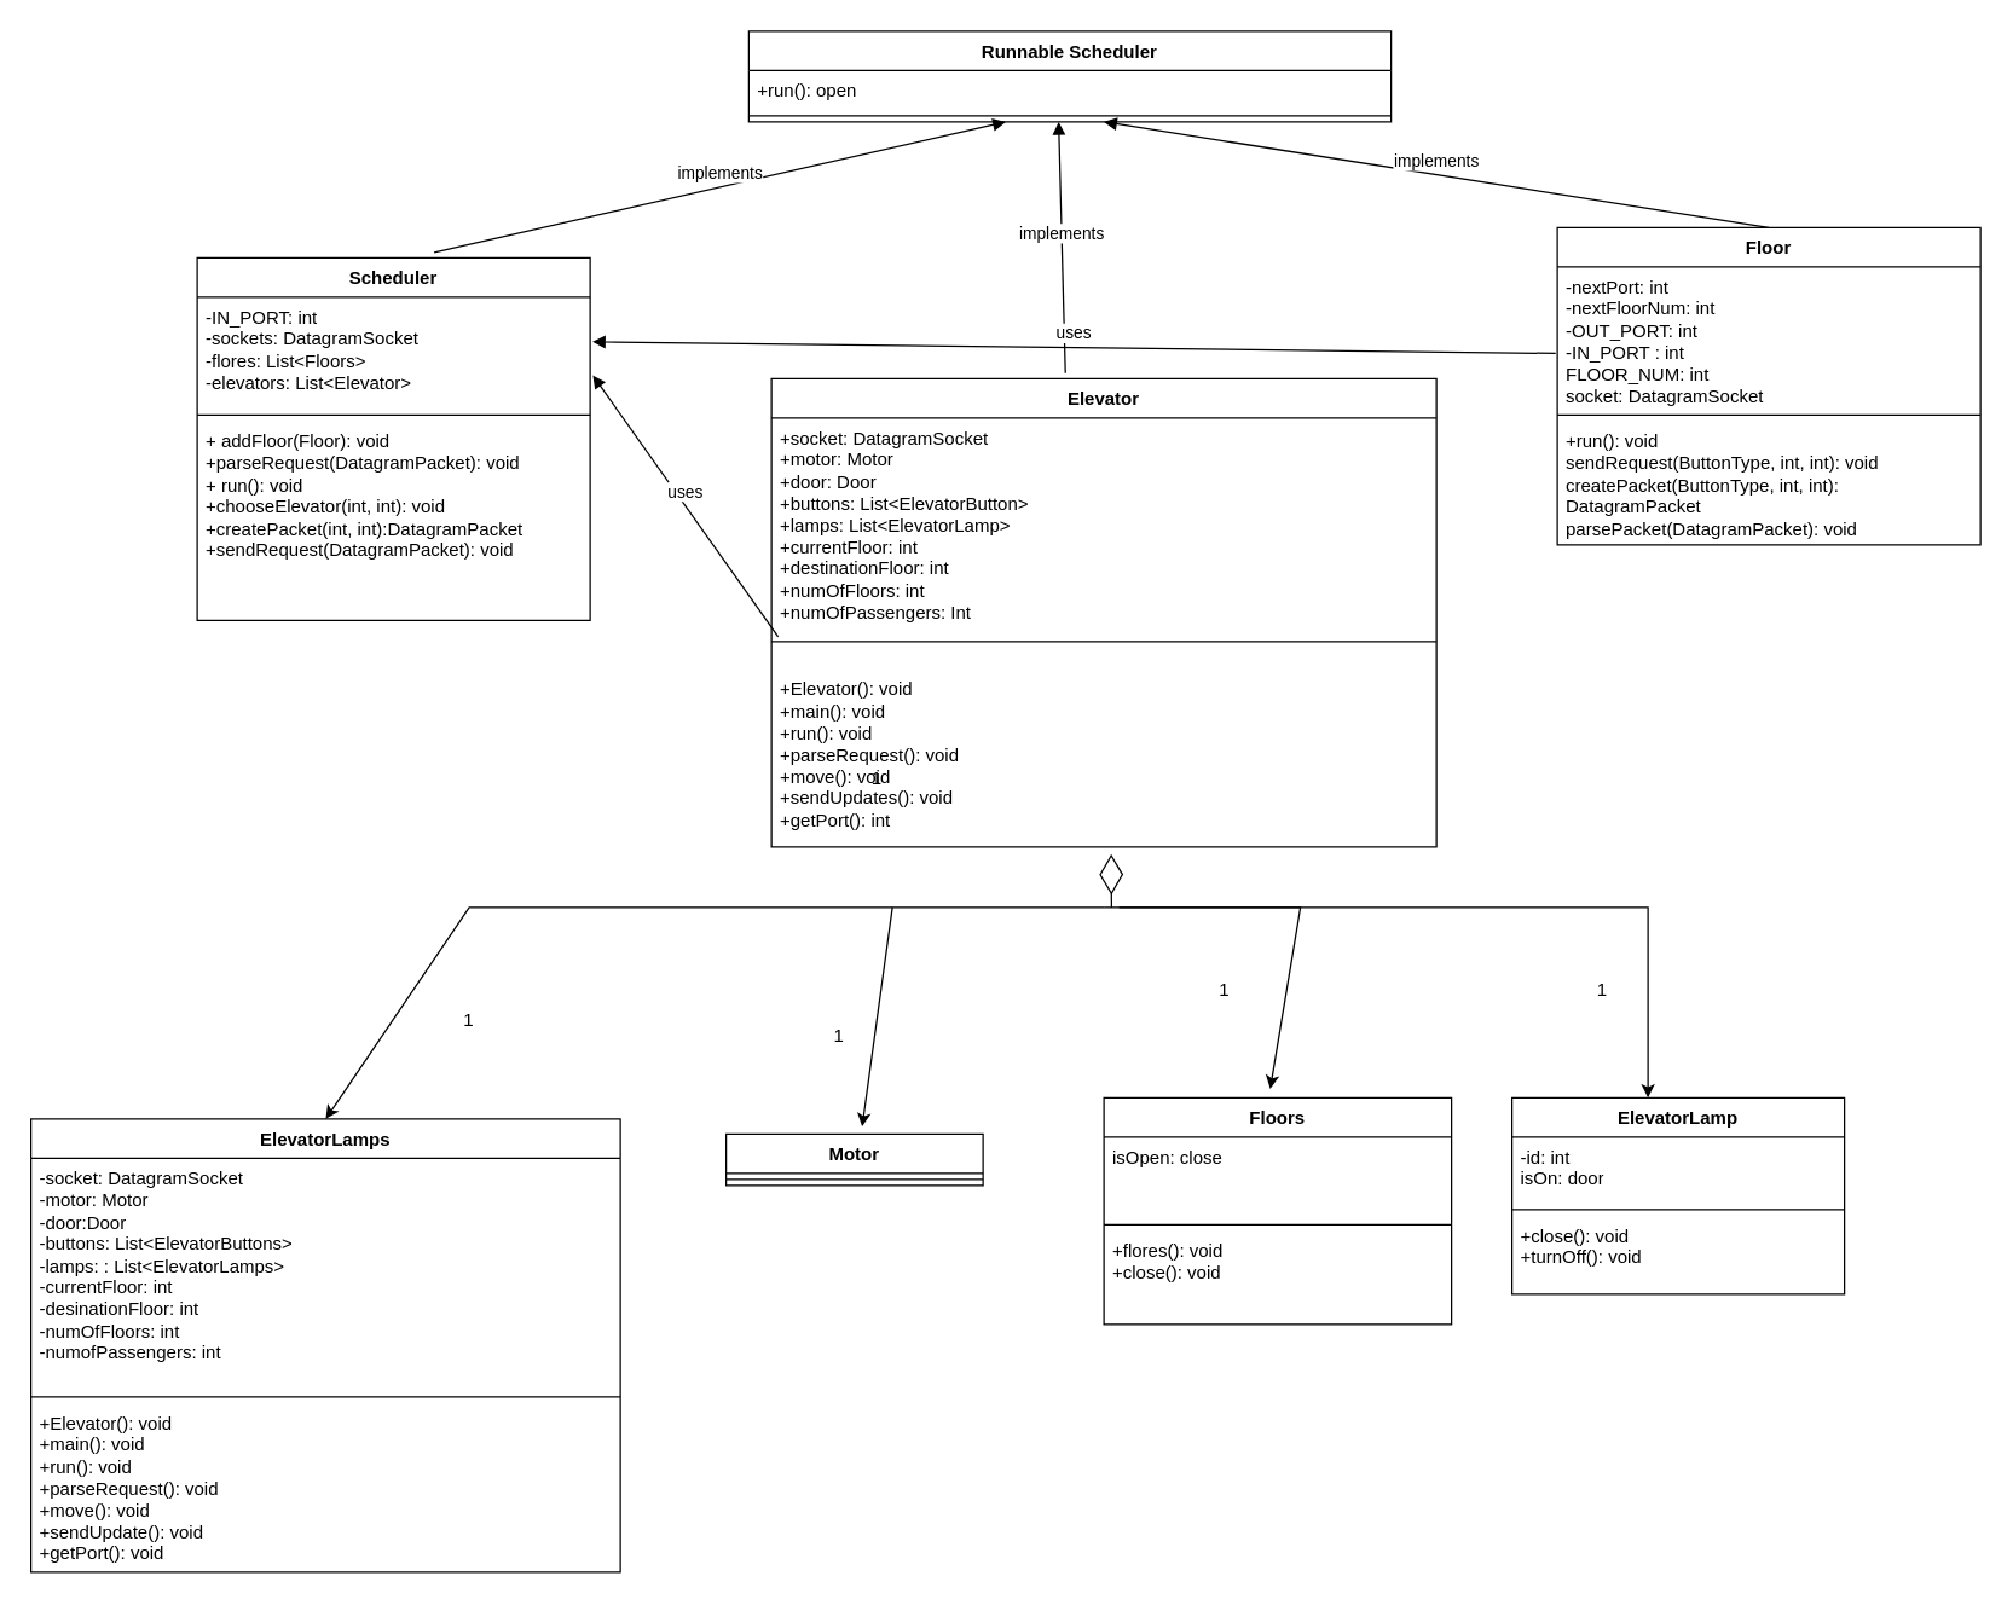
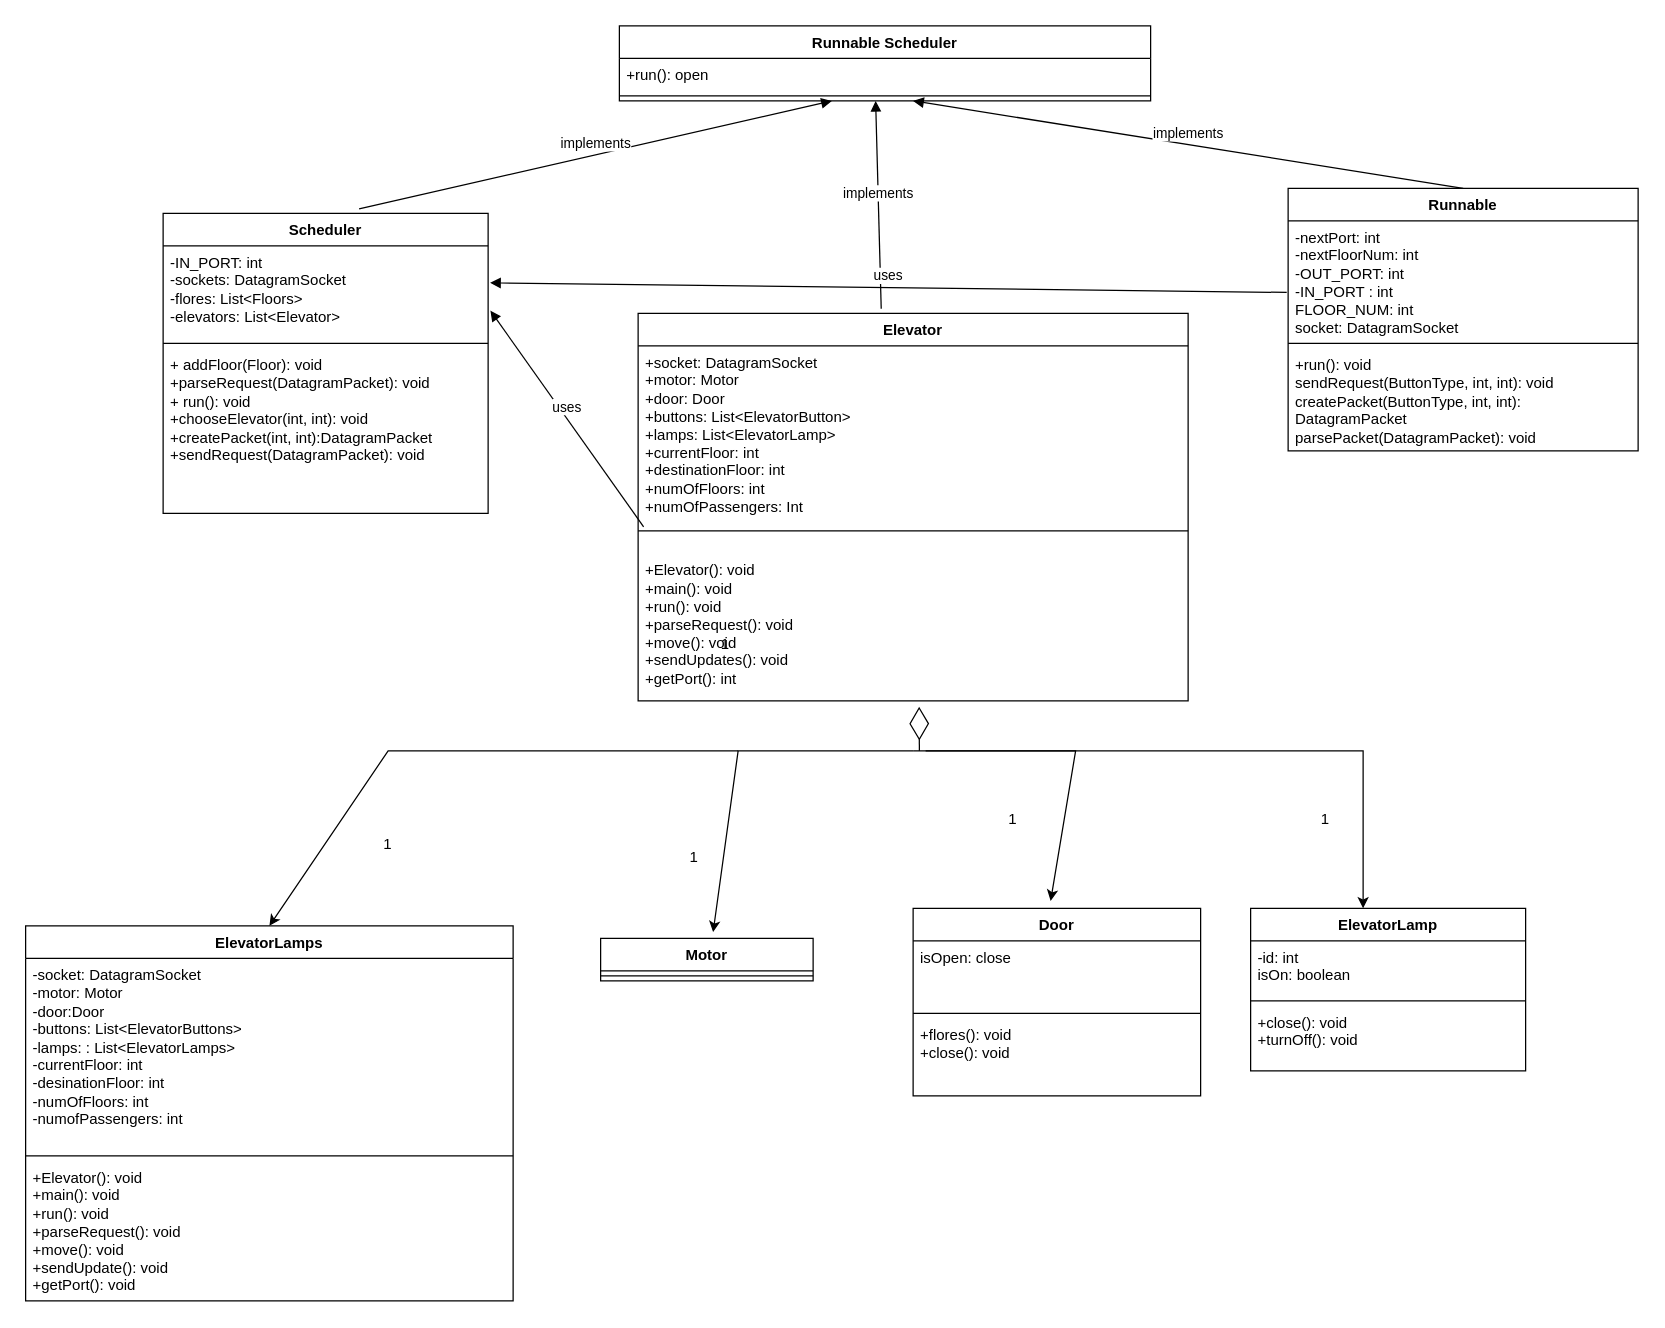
- <mxCell id="6" value="Floor" style="swimlane;fontStyle=1;align=center;verticalAlign=top;childLayout=stackLayout;horizontal=1;startSize=26;horizontalStack=0;resizeParent=1;resizeParentMax=0;resizeLast=0;collapsible=1;marginBottom=0;whiteSpace=wrap;html=1;" vertex="1" parent="1"><mxGeometry x="1030" y="150" width="280" height="210" as="geometry" /></mxCell>
+ <mxCell id="6" value="Runnable" style="swimlane;fontStyle=1;align=center;verticalAlign=top;childLayout=stackLayout;horizontal=1;startSize=26;horizontalStack=0;resizeParent=1;resizeParentMax=0;resizeLast=0;collapsible=1;marginBottom=0;whiteSpace=wrap;html=1;" vertex="1" parent="1"><mxGeometry x="1030" y="150" width="280" height="210" as="geometry" /></mxCell>
- <mxCell id="22" value="Floors" style="swimlane;fontStyle=1;align=center;verticalAlign=top;childLayout=stackLayout;horizontal=1;startSize=26;horizontalStack=0;resizeParent=1;resizeParentMax=0;resizeLast=0;collapsible=1;marginBottom=0;whiteSpace=wrap;html=1;" vertex="1" parent="1"><mxGeometry x="730" y="726" width="230" height="150" as="geometry" /></mxCell>
+ <mxCell id="22" value="Door" style="swimlane;fontStyle=1;align=center;verticalAlign=top;childLayout=stackLayout;horizontal=1;startSize=26;horizontalStack=0;resizeParent=1;resizeParentMax=0;resizeLast=0;collapsible=1;marginBottom=0;whiteSpace=wrap;html=1;" vertex="1" parent="1"><mxGeometry x="730" y="726" width="230" height="150" as="geometry" /></mxCell>
- <mxCell id="15" value="-id: int&lt;br&gt;isOn: door" style="text;strokeColor=none;fillColor=none;align=left;verticalAlign=top;spacingLeft=4;spacingRight=4;overflow=hidden;rotatable=0;points=[[0,0.5],[1,0.5]];portConstraint=eastwest;whiteSpace=wrap;html=1;" vertex="1" parent="14"><mxGeometry y="26" width="220" height="44" as="geometry" /></mxCell>
+ <mxCell id="15" value="-id: int&lt;br&gt;isOn: boolean" style="text;strokeColor=none;fillColor=none;align=left;verticalAlign=top;spacingLeft=4;spacingRight=4;overflow=hidden;rotatable=0;points=[[0,0.5],[1,0.5]];portConstraint=eastwest;whiteSpace=wrap;html=1;" vertex="1" parent="14"><mxGeometry y="26" width="220" height="44" as="geometry" /></mxCell>
